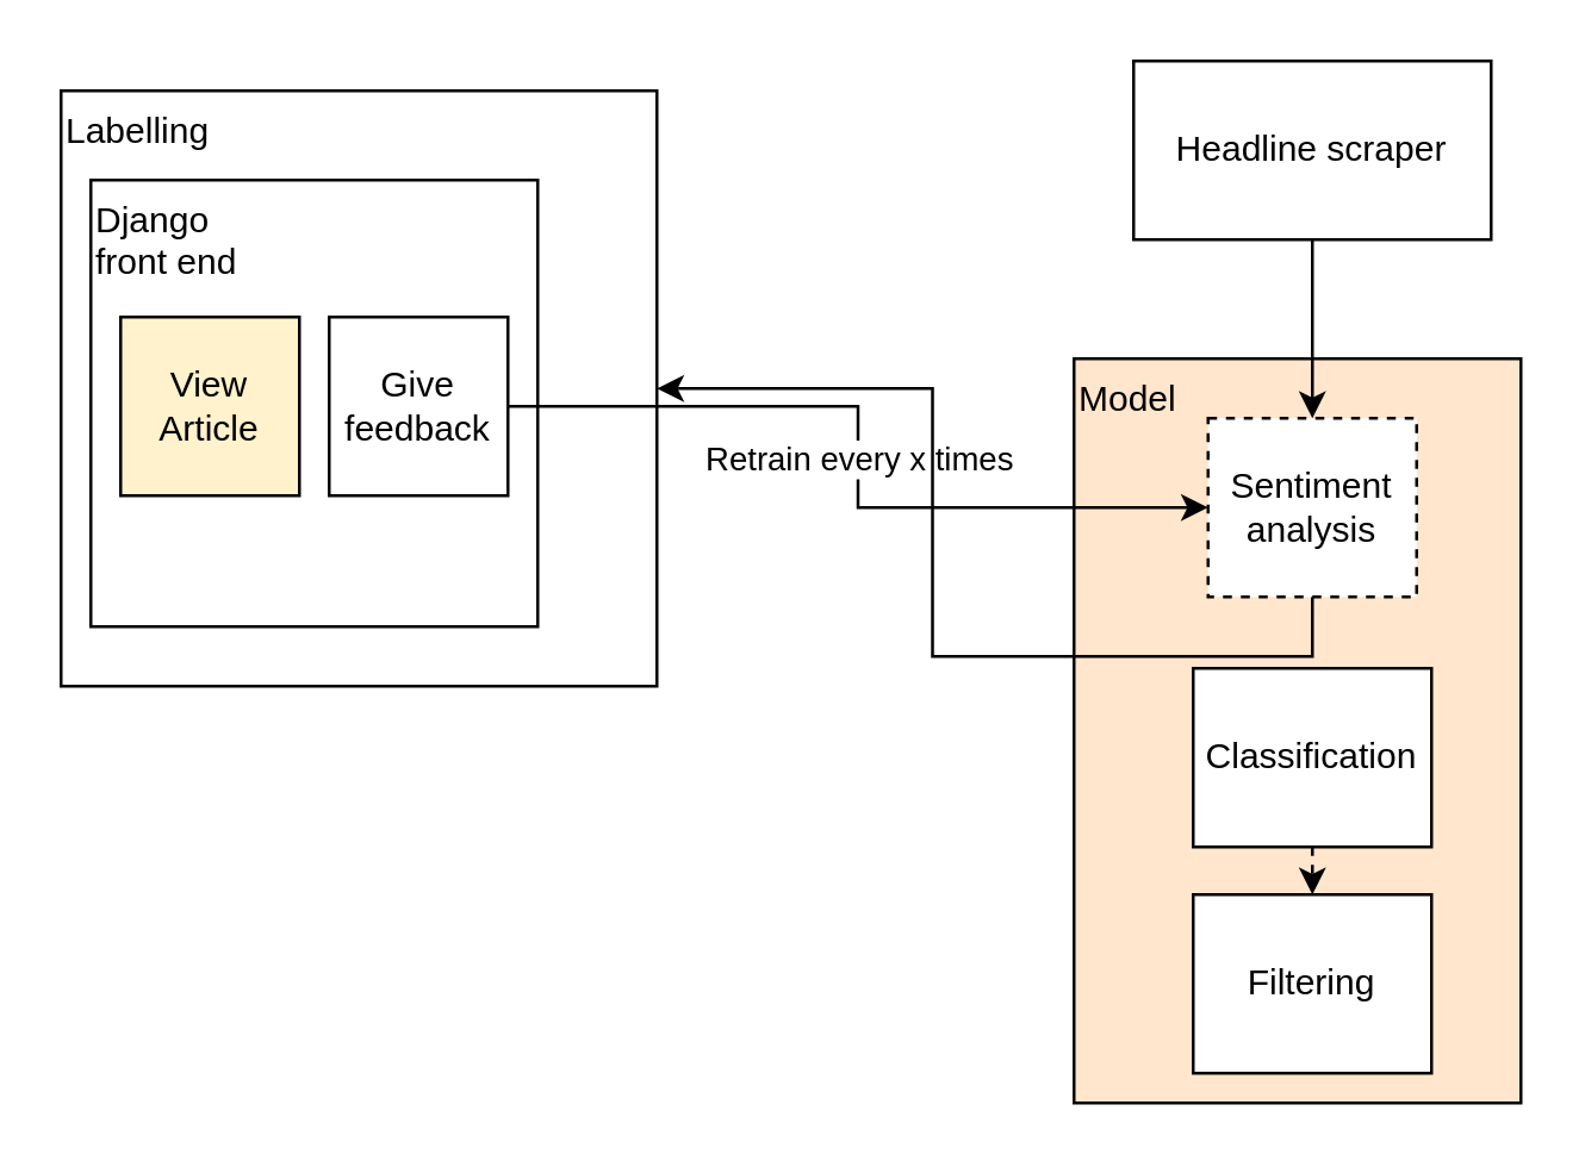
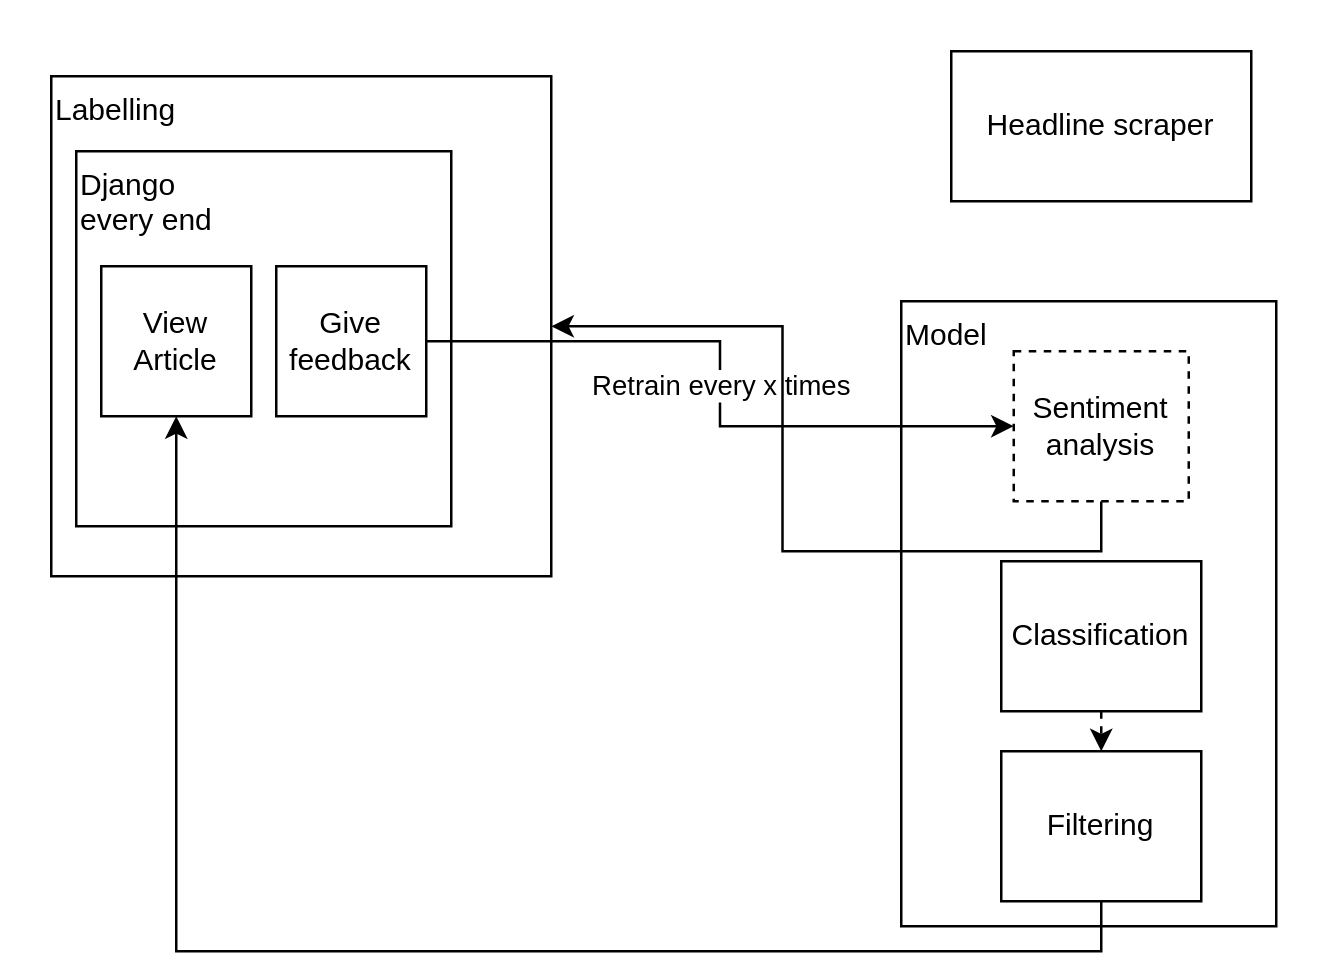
- <mxCell id="4" value="Django&lt;br&gt;front end" style="whiteSpace=wrap;html=1;aspect=fixed;align=left;horizontal=1;verticalAlign=top;" vertex="1" parent="1"><mxGeometry x="30" y="60" width="150" height="150" as="geometry" /></mxCell>
+ <mxCell id="4" value="Django&lt;br&gt;every end" style="whiteSpace=wrap;html=1;aspect=fixed;align=left;horizontal=1;verticalAlign=top;" vertex="1" parent="1"><mxGeometry x="30" y="60" width="150" height="150" as="geometry" /></mxCell>
- <mxCell id="12" style="edgeStyle=orthogonalEdgeStyle;rounded=0;orthogonalLoop=1;jettySize=auto;html=1;exitX=0.5;exitY=1;exitDx=0;exitDy=0;" edge="1" parent="1" source="13" target="9"><mxGeometry relative="1" as="geometry" /></mxCell>
- <mxCell id="2" value="Model" style="rounded=0;whiteSpace=wrap;html=1;verticalAlign=top;align=left;fillColor=#ffe6cc;" vertex="1" parent="1"><mxGeometry x="360" y="120" width="150" height="250" as="geometry" /></mxCell>
+ <mxCell id="2" value="Model" style="rounded=0;whiteSpace=wrap;html=1;verticalAlign=top;align=left;" vertex="1" parent="1"><mxGeometry x="360" y="120" width="150" height="250" as="geometry" /></mxCell>
- <mxCell id="5" value="View Article" style="whiteSpace=wrap;html=1;aspect=fixed;fillColor=#fff2cc;" vertex="1" parent="1"><mxGeometry x="40" y="106" width="60" height="60" as="geometry" /></mxCell>
+ <mxCell id="5" value="View Article" style="whiteSpace=wrap;html=1;aspect=fixed;" vertex="1" parent="1"><mxGeometry x="40" y="106" width="60" height="60" as="geometry" /></mxCell>
+ <mxCell id="14" style="edgeStyle=orthogonalEdgeStyle;rounded=0;orthogonalLoop=1;jettySize=auto;html=1;exitX=0.5;exitY=1;exitDx=0;exitDy=0;" edge="1" parent="1" source="15" target="5"><mxGeometry relative="1" as="geometry" /></mxCell>
